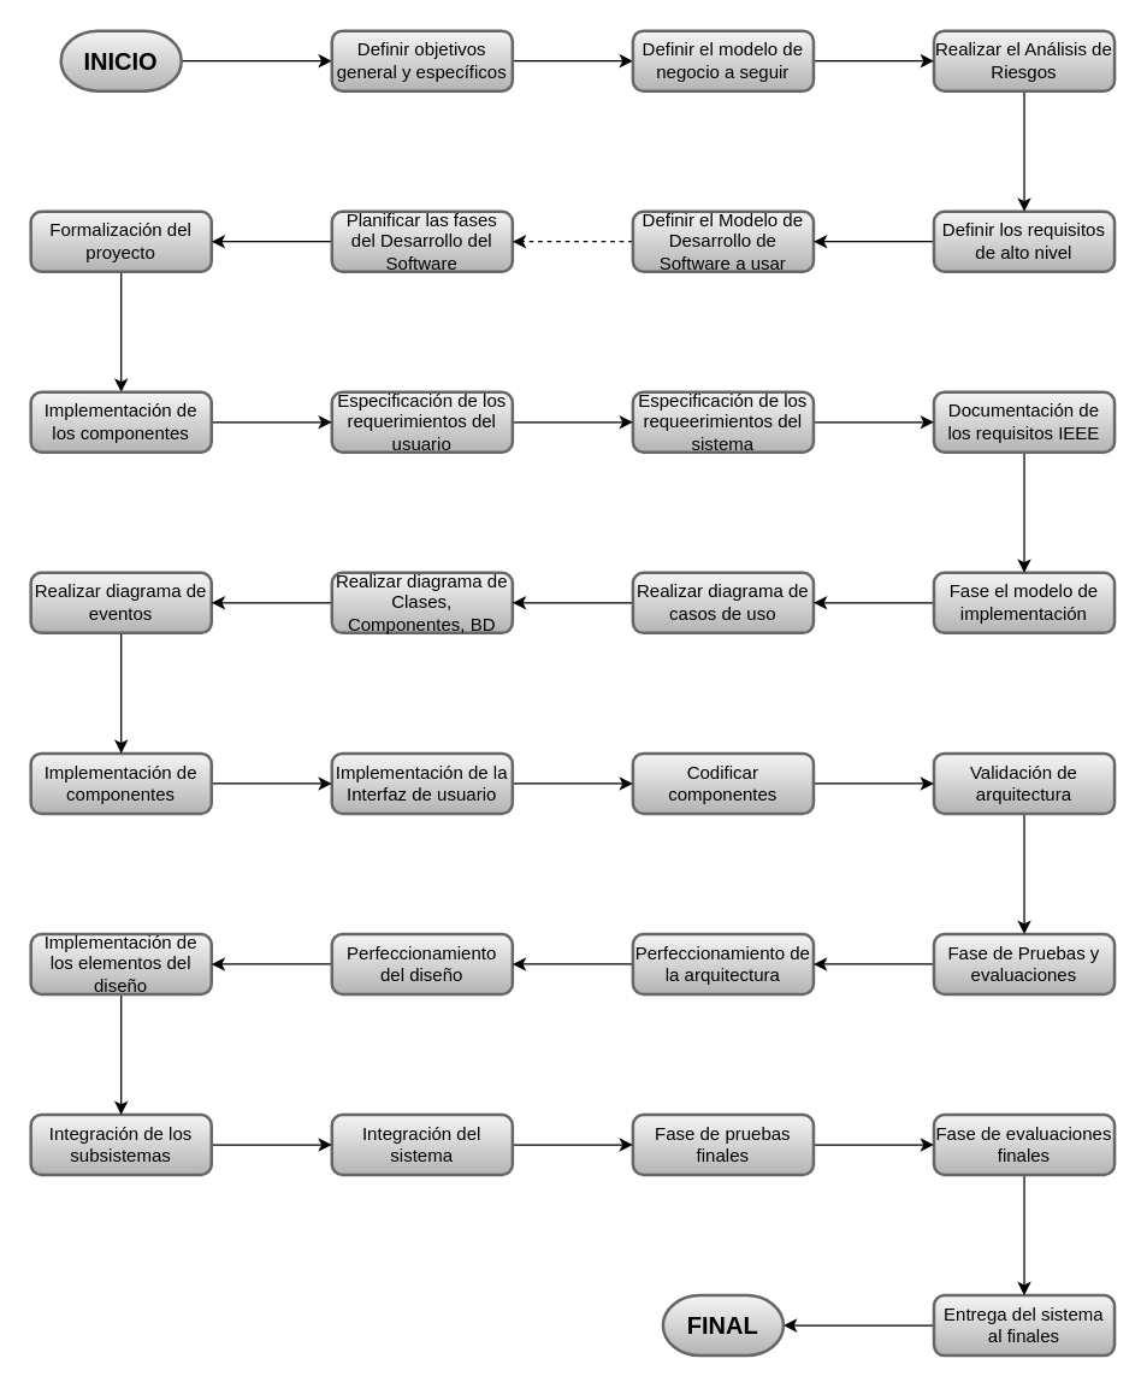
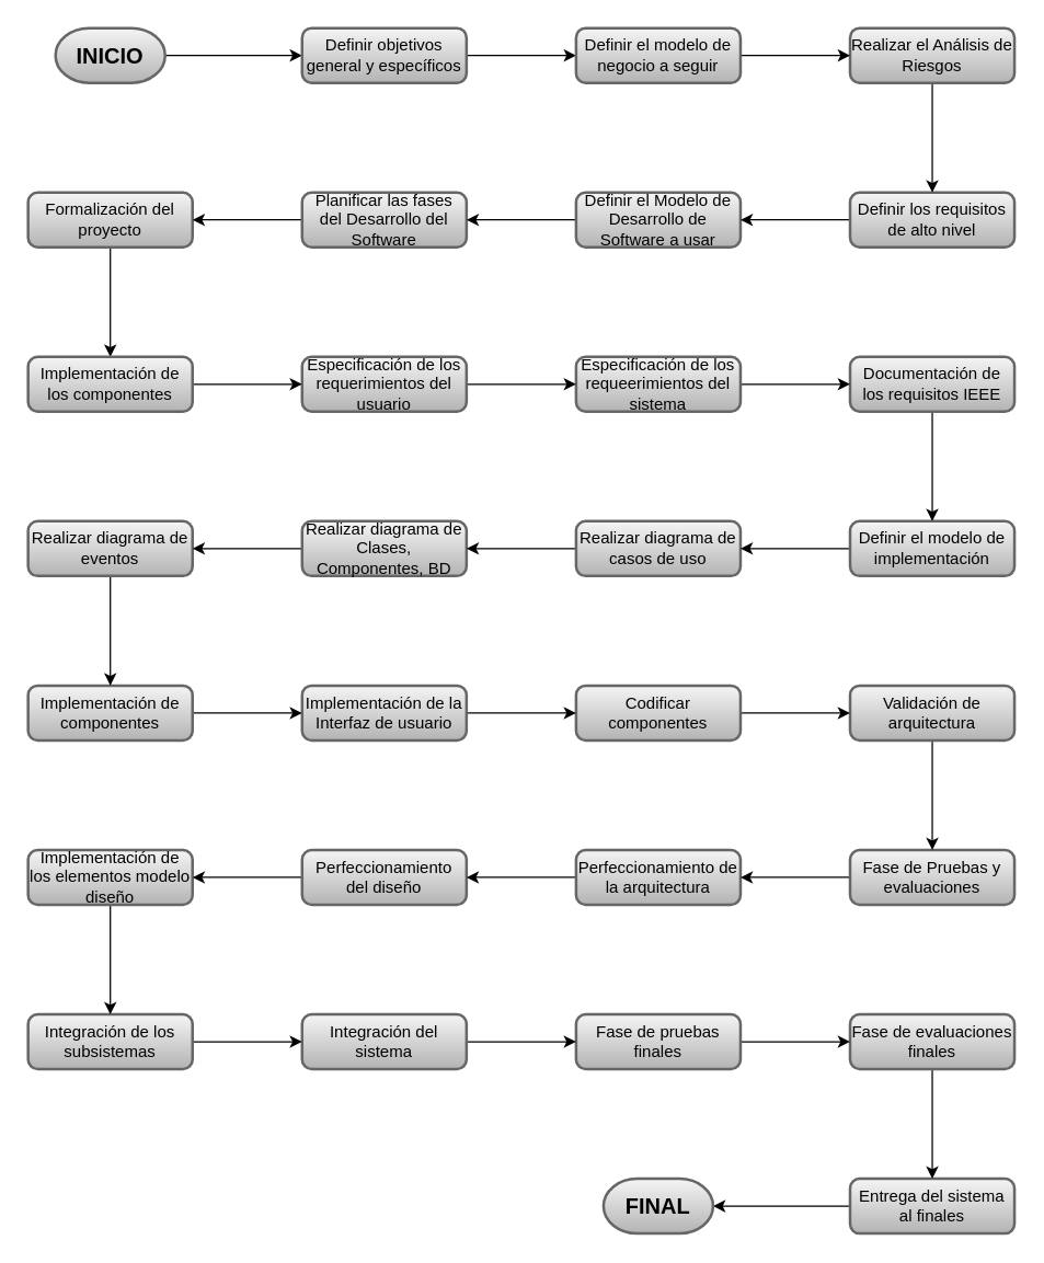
- <mxCell id="52" style="edgeStyle=orthogonalEdgeStyle;rounded=0;orthogonalLoop=1;jettySize=auto;html=1;exitX=0;exitY=0.5;exitDx=0;exitDy=0;entryX=1;entryY=0.5;entryDx=0;entryDy=0;fontColor=#000000;dashed=1;" parent="1" source="53" target="51" edge="1"><mxGeometry relative="1" as="geometry" /></mxCell>
+ <mxCell id="52" style="edgeStyle=orthogonalEdgeStyle;rounded=0;orthogonalLoop=1;jettySize=auto;html=1;exitX=0;exitY=0.5;exitDx=0;exitDy=0;entryX=1;entryY=0.5;entryDx=0;entryDy=0;fontColor=#000000;" parent="1" source="53" target="51" edge="1"><mxGeometry relative="1" as="geometry" /></mxCell>
- <mxCell id="41" value="Fase el modelo de implementación" style="rounded=1;whiteSpace=wrap;html=1;absoluteArcSize=1;arcSize=14;strokeWidth=2;gradientColor=#b3b3b3;fillColor=#f5f5f5;strokeColor=#666666;fontColor=#000000;" parent="1" vertex="1"><mxGeometry x="620" y="380" width="120" height="40" as="geometry" /></mxCell>
+ <mxCell id="41" value="Definir el modelo de implementación" style="rounded=1;whiteSpace=wrap;html=1;absoluteArcSize=1;arcSize=14;strokeWidth=2;gradientColor=#b3b3b3;fillColor=#f5f5f5;strokeColor=#666666;fontColor=#000000;" parent="1" vertex="1"><mxGeometry x="620" y="380" width="120" height="40" as="geometry" /></mxCell>
- <mxCell id="17" value="Implementación de los elementos del diseño" style="rounded=1;whiteSpace=wrap;html=1;absoluteArcSize=1;arcSize=14;strokeWidth=2;gradientColor=#b3b3b3;fillColor=#f5f5f5;strokeColor=#666666;fontColor=#000000;" parent="1" vertex="1"><mxGeometry x="20" y="620" width="120" height="40" as="geometry" /></mxCell>
+ <mxCell id="17" value="Implementación de los elementos modelo diseño" style="rounded=1;whiteSpace=wrap;html=1;absoluteArcSize=1;arcSize=14;strokeWidth=2;gradientColor=#b3b3b3;fillColor=#f5f5f5;strokeColor=#666666;fontColor=#000000;" parent="1" vertex="1"><mxGeometry x="20" y="620" width="120" height="40" as="geometry" /></mxCell>
